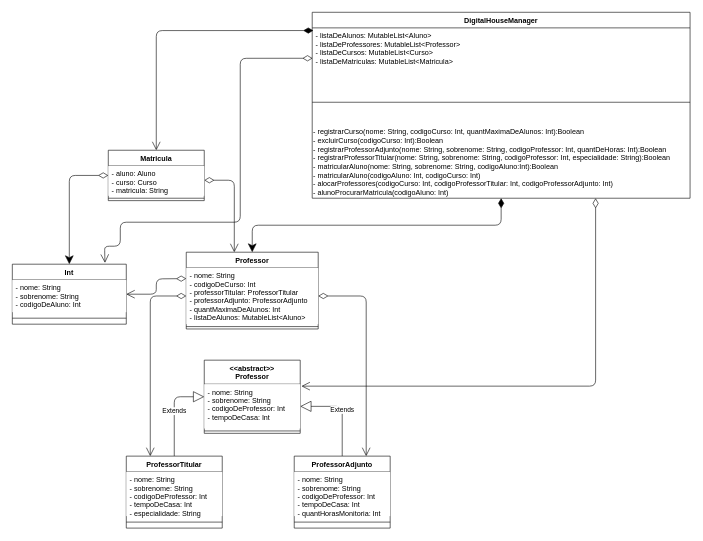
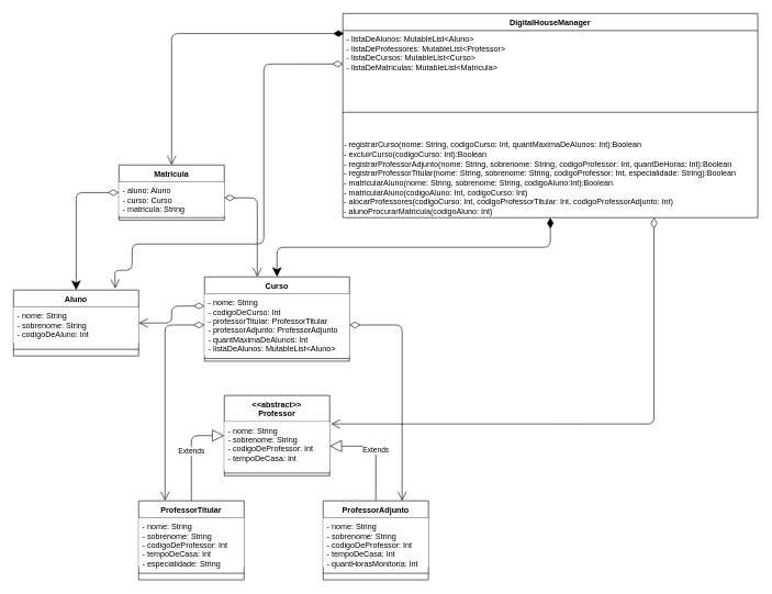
- <mxCell id="29" value="Professor" style="swimlane;fontStyle=1;align=center;verticalAlign=top;childLayout=stackLayout;horizontal=1;startSize=26;horizontalStack=0;resizeParent=1;resizeParentMax=0;resizeLast=0;collapsible=1;marginBottom=0;" parent="1" vertex="1"><mxGeometry x="310" y="420" width="220" height="128" as="geometry" /></mxCell>
+ <mxCell id="29" value="Curso" style="swimlane;fontStyle=1;align=center;verticalAlign=top;childLayout=stackLayout;horizontal=1;startSize=26;horizontalStack=0;resizeParent=1;resizeParentMax=0;resizeLast=0;collapsible=1;marginBottom=0;" parent="1" vertex="1"><mxGeometry x="310" y="420" width="220" height="128" as="geometry" /></mxCell>
- <mxCell id="20" value="Int" style="swimlane;fontStyle=1;align=center;verticalAlign=top;childLayout=stackLayout;horizontal=1;startSize=26;horizontalStack=0;resizeParent=1;resizeParentMax=0;resizeLast=0;collapsible=1;marginBottom=0;" parent="1" vertex="1"><mxGeometry x="20" y="440" width="190" height="100" as="geometry" /></mxCell>
+ <mxCell id="20" value="Aluno" style="swimlane;fontStyle=1;align=center;verticalAlign=top;childLayout=stackLayout;horizontal=1;startSize=26;horizontalStack=0;resizeParent=1;resizeParentMax=0;resizeLast=0;collapsible=1;marginBottom=0;" parent="1" vertex="1"><mxGeometry x="20" y="440" width="190" height="100" as="geometry" /></mxCell>
